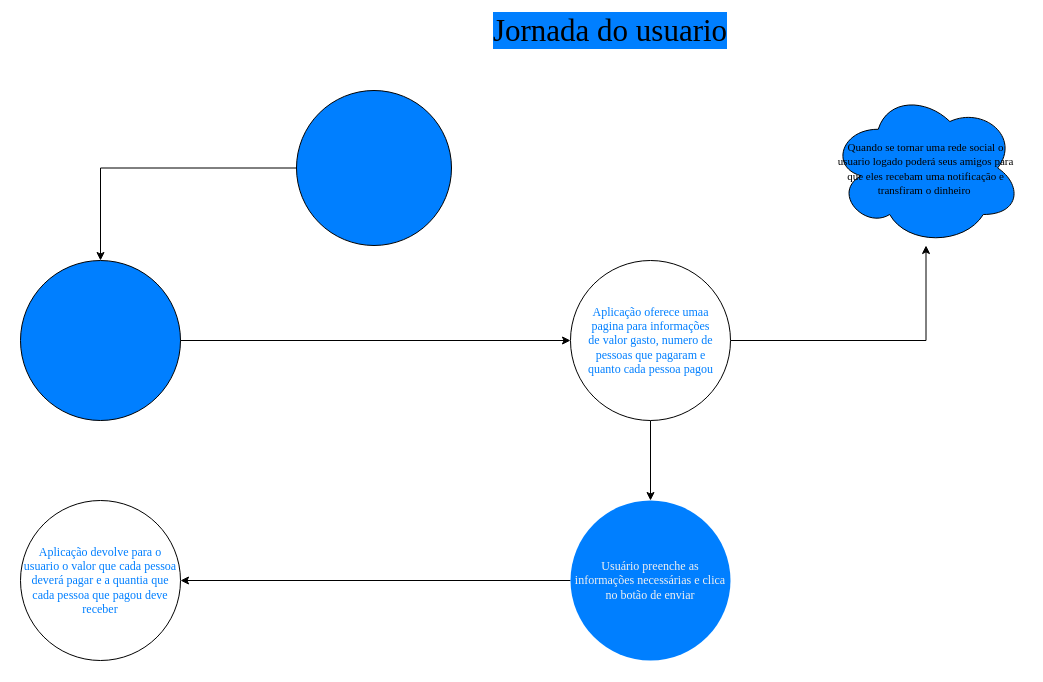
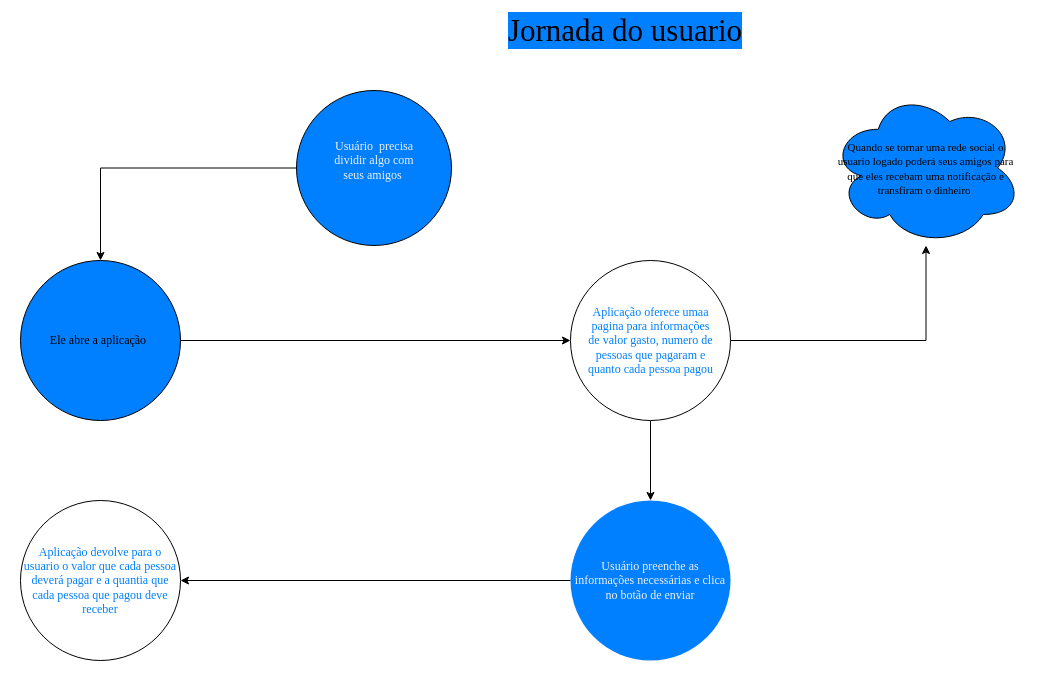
- <mxCell id="3" value="&lt;font style=&quot;font-size: 31px&quot;&gt;Jornada do usuario&lt;/font&gt;" style="text;html=1;strokeColor=none;fillColor=none;align=center;verticalAlign=middle;whiteSpace=wrap;rounded=0;fontFamily=Verdana;labelBackgroundColor=#007FFF;labelBorderColor=#FFFFFF;" vertex="1" parent="1"><mxGeometry x="395" y="20" width="430" height="20" as="geometry" /></mxCell>
+ <mxCell id="3" value="&lt;font style=&quot;font-size: 31px&quot;&gt;Jornada do usuario&lt;/font&gt;" style="text;html=1;strokeColor=none;fillColor=none;align=center;verticalAlign=middle;whiteSpace=wrap;rounded=0;fontFamily=Verdana;labelBackgroundColor=#007FFF;labelBorderColor=#FFFFFF;" vertex="1" parent="1"><mxGeometry x="410" y="20" width="430" height="20" as="geometry" /></mxCell>
+ <mxCell id="6" value="&lt;p&gt;&lt;span style=&quot;color: rgb(240 , 240 , 240) ; font-family: &amp;#34;verdana&amp;#34; ; font-size: 12px ; font-style: normal ; font-weight: 400 ; letter-spacing: normal ; text-indent: 0px ; text-transform: none ; word-spacing: 0px ; display: inline ; float: none ; background-color: rgb(0 , 127 , 255)&quot;&gt;Usuário&amp;nbsp; precisa dividir algo com seus amigos&amp;nbsp;&lt;/span&gt;&lt;/p&gt;" style="text;whiteSpace=wrap;html=1;fontFamily=Verdana;align=center;" vertex="1" parent="1"><mxGeometry x="328.5" y="120" width="90" height="95" as="geometry" /></mxCell>
+ <mxCell id="8" value="Ele abre a aplicação&amp;nbsp;" style="text;html=1;strokeColor=none;fillColor=none;align=center;verticalAlign=middle;whiteSpace=wrap;rounded=0;labelBackgroundColor=none;fontFamily=Verdana;" vertex="1" parent="1"><mxGeometry x="37.5" y="300" width="122.5" height="80" as="geometry" /></mxCell>
